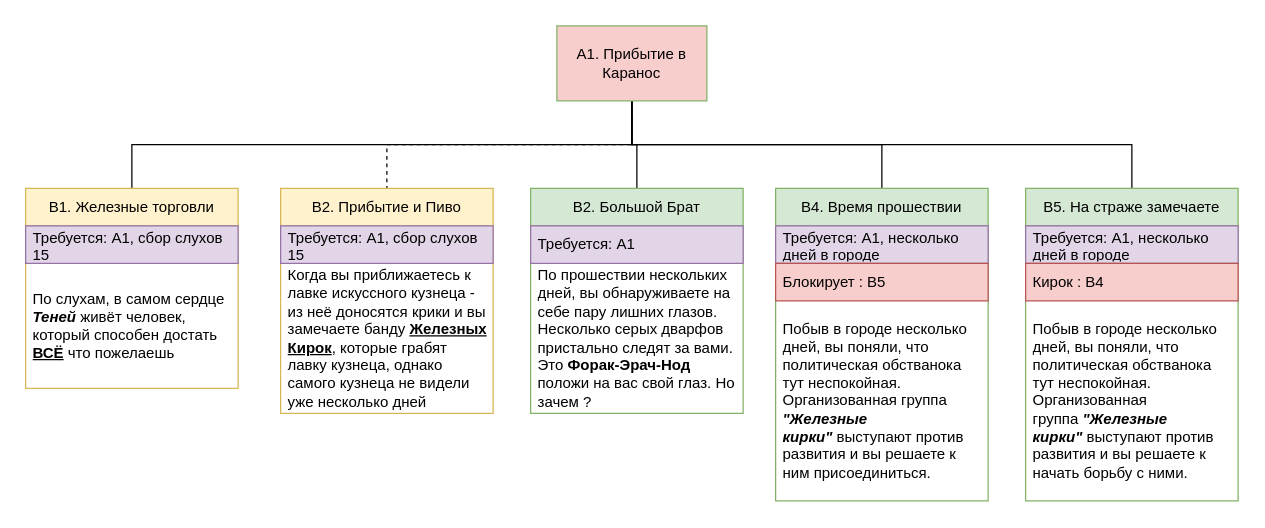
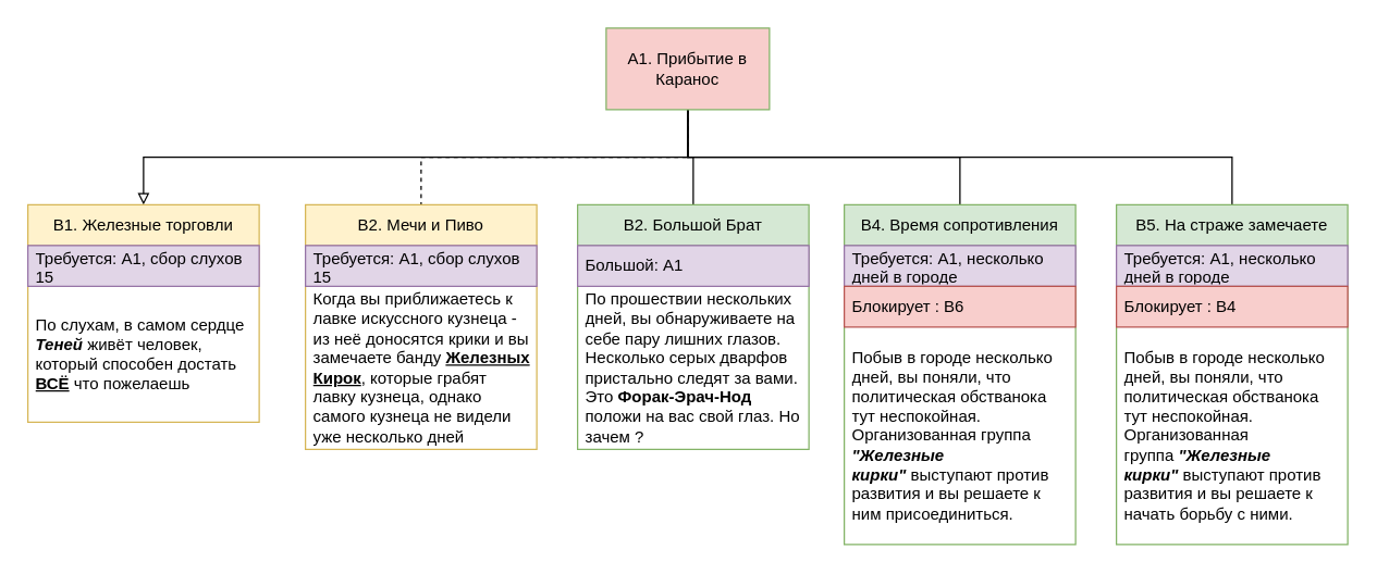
- <mxCell id="2" style="edgeStyle=orthogonalEdgeStyle;rounded=0;orthogonalLoop=1;jettySize=auto;html=1;exitX=0.5;exitY=1;exitDx=0;exitDy=0;endArrow=none;endFill=0;" edge="1" parent="1" source="7" target="8"><mxGeometry relative="1" as="geometry" /></mxCell>
+ <mxCell id="2" style="edgeStyle=orthogonalEdgeStyle;rounded=0;orthogonalLoop=1;jettySize=auto;html=1;exitX=0.5;exitY=1;exitDx=0;exitDy=0;endArrow=block;endFill=0;" edge="1" parent="1" source="7" target="8"><mxGeometry relative="1" as="geometry" /></mxCell>
- <mxCell id="11" value="В2. Прибытие и Пиво" style="swimlane;fontStyle=0;childLayout=stackLayout;horizontal=1;startSize=30;horizontalStack=0;resizeParent=1;resizeParentMax=0;resizeLast=0;collapsible=1;marginBottom=0;whiteSpace=wrap;html=1;fillColor=#fff2cc;strokeColor=#d6b656;" parent="1" vertex="1"><mxGeometry x="224" y="150" width="170" height="180" as="geometry" /></mxCell>
+ <mxCell id="11" value="В2. Мечи и Пиво" style="swimlane;fontStyle=0;childLayout=stackLayout;horizontal=1;startSize=30;horizontalStack=0;resizeParent=1;resizeParentMax=0;resizeLast=0;collapsible=1;marginBottom=0;whiteSpace=wrap;html=1;fillColor=#fff2cc;strokeColor=#d6b656;" parent="1" vertex="1"><mxGeometry x="224" y="150" width="170" height="180" as="geometry" /></mxCell>
- <mxCell id="17" value="В4. Время прошествии" style="swimlane;fontStyle=0;childLayout=stackLayout;horizontal=1;startSize=30;horizontalStack=0;resizeParent=1;resizeParentMax=0;resizeLast=0;collapsible=1;marginBottom=0;whiteSpace=wrap;html=1;fillColor=#d5e8d4;strokeColor=#82b366;" parent="1" vertex="1"><mxGeometry x="620" y="150" width="170" height="250" as="geometry" /></mxCell>
+ <mxCell id="17" value="В4. Время сопротивления" style="swimlane;fontStyle=0;childLayout=stackLayout;horizontal=1;startSize=30;horizontalStack=0;resizeParent=1;resizeParentMax=0;resizeLast=0;collapsible=1;marginBottom=0;whiteSpace=wrap;html=1;fillColor=#d5e8d4;strokeColor=#82b366;" parent="1" vertex="1"><mxGeometry x="620" y="150" width="170" height="250" as="geometry" /></mxCell>
- <mxCell id="15" value="Требуется: А1" style="text;strokeColor=#9673a6;fillColor=#e1d5e7;align=left;verticalAlign=middle;spacingLeft=4;spacingRight=4;overflow=hidden;points=[[0,0.5],[1,0.5]];portConstraint=eastwest;rotatable=0;whiteSpace=wrap;html=1;" parent="14" vertex="1"><mxGeometry y="30" width="170" height="30" as="geometry" /></mxCell>
+ <mxCell id="15" value="Большой: А1" style="text;strokeColor=#9673a6;fillColor=#e1d5e7;align=left;verticalAlign=middle;spacingLeft=4;spacingRight=4;overflow=hidden;points=[[0,0.5],[1,0.5]];portConstraint=eastwest;rotatable=0;whiteSpace=wrap;html=1;" parent="14" vertex="1"><mxGeometry y="30" width="170" height="30" as="geometry" /></mxCell>
- <mxCell id="19" value="Блокирует : В5" style="text;strokeColor=#b85450;fillColor=#f8cecc;align=left;verticalAlign=middle;spacingLeft=4;spacingRight=4;overflow=hidden;points=[[0,0.5],[1,0.5]];portConstraint=eastwest;rotatable=0;whiteSpace=wrap;html=1;" vertex="1" parent="17"><mxGeometry y="60" width="170" height="30" as="geometry" /></mxCell>
+ <mxCell id="19" value="Блокирует : В6" style="text;strokeColor=#b85450;fillColor=#f8cecc;align=left;verticalAlign=middle;spacingLeft=4;spacingRight=4;overflow=hidden;points=[[0,0.5],[1,0.5]];portConstraint=eastwest;rotatable=0;whiteSpace=wrap;html=1;" vertex="1" parent="17"><mxGeometry y="60" width="170" height="30" as="geometry" /></mxCell>
- <mxCell id="23" value="Кирок : В4" style="text;strokeColor=#b85450;fillColor=#f8cecc;align=left;verticalAlign=middle;spacingLeft=4;spacingRight=4;overflow=hidden;points=[[0,0.5],[1,0.5]];portConstraint=eastwest;rotatable=0;whiteSpace=wrap;html=1;" vertex="1" parent="21"><mxGeometry y="60" width="170" height="30" as="geometry" /></mxCell>
+ <mxCell id="23" value="Блокирует : В4" style="text;strokeColor=#b85450;fillColor=#f8cecc;align=left;verticalAlign=middle;spacingLeft=4;spacingRight=4;overflow=hidden;points=[[0,0.5],[1,0.5]];portConstraint=eastwest;rotatable=0;whiteSpace=wrap;html=1;" vertex="1" parent="21"><mxGeometry y="60" width="170" height="30" as="geometry" /></mxCell>
